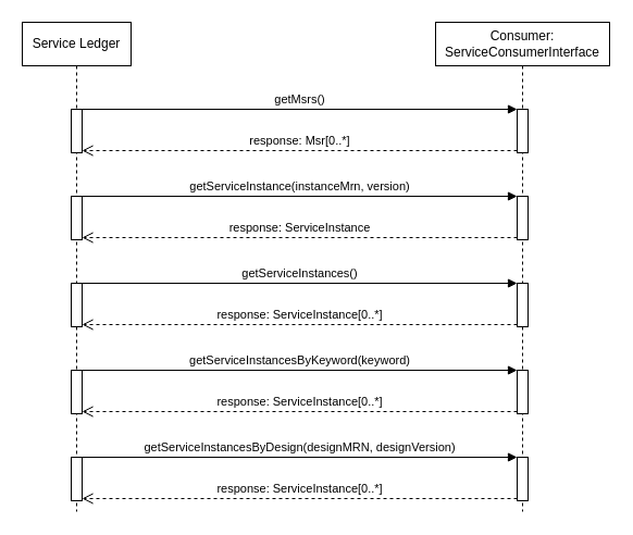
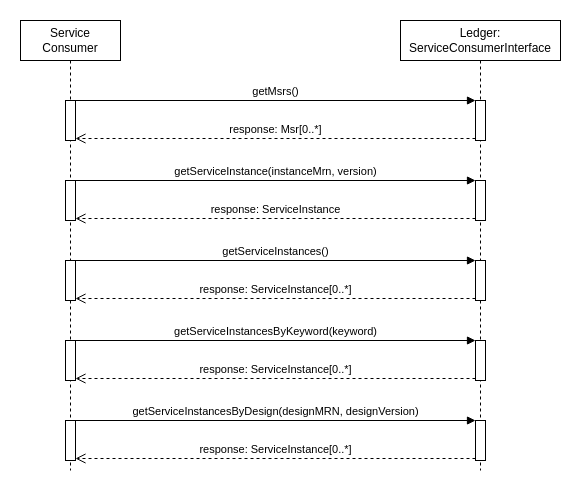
- <mxCell id="2" value="Service Ledger" style="shape=umlLifeline;perimeter=lifelinePerimeter;whiteSpace=wrap;html=1;container=1;collapsible=0;recursiveResize=0;outlineConnect=0;" vertex="1" parent="1"><mxGeometry x="20" y="20" width="100" height="450" as="geometry" /></mxCell>
+ <mxCell id="2" value="Service Consumer" style="shape=umlLifeline;perimeter=lifelinePerimeter;whiteSpace=wrap;html=1;container=1;collapsible=0;recursiveResize=0;outlineConnect=0;" vertex="1" parent="1"><mxGeometry x="20" y="20" width="100" height="450" as="geometry" /></mxCell>
- <mxCell id="8" value="Consumer: ServiceConsumerInterface" style="shape=umlLifeline;perimeter=lifelinePerimeter;whiteSpace=wrap;html=1;container=1;collapsible=0;recursiveResize=0;outlineConnect=0;" vertex="1" parent="1"><mxGeometry x="400" y="20" width="160" height="450" as="geometry" /></mxCell>
+ <mxCell id="8" value="Ledger: ServiceConsumerInterface" style="shape=umlLifeline;perimeter=lifelinePerimeter;whiteSpace=wrap;html=1;container=1;collapsible=0;recursiveResize=0;outlineConnect=0;" vertex="1" parent="1"><mxGeometry x="400" y="20" width="160" height="450" as="geometry" /></mxCell>
